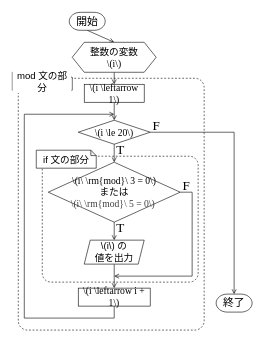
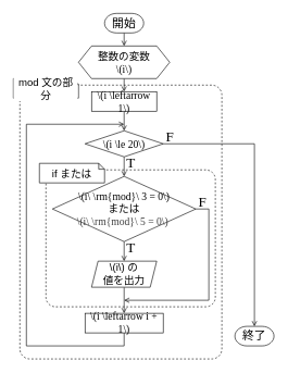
- <mxCell id="5" value="開始" style="strokeWidth=1;html=1;shape=mxgraph.flowchart.terminator;whiteSpace=wrap;fontFamily=Lucida Console;fontSize=18;" parent="1" vertex="1"><mxGeometry x="115" y="20" width="60" height="30" as="geometry" /></mxCell>
+ <mxCell id="5" value="開始" style="strokeWidth=1;html=1;shape=mxgraph.flowchart.terminator;whiteSpace=wrap;fontFamily=Lucida Console;fontSize=18;" parent="1" vertex="1"><mxGeometry x="160" y="20" width="60" height="30" as="geometry" /></mxCell>
- <mxCell id="18" value="if 文の部分" style="shape=note;whiteSpace=wrap;html=1;backgroundOutline=1;darkOpacity=0.05;fontFamily=Helvetica;fontSize=16;fontColor=default;labelBackgroundColor=default;size=9;" vertex="1" parent="1"><mxGeometry x="60" y="250" width="100" height="30" as="geometry" /></mxCell>
+ <mxCell id="18" value="if または" style="shape=note;whiteSpace=wrap;html=1;backgroundOutline=1;darkOpacity=0.05;fontFamily=Helvetica;fontSize=16;fontColor=default;labelBackgroundColor=default;size=9;" vertex="1" parent="1"><mxGeometry x="60" y="250" width="100" height="30" as="geometry" /></mxCell>
- <mxCell id="19" value="終了" style="strokeWidth=1;html=1;shape=mxgraph.flowchart.terminator;whiteSpace=wrap;fontFamily=Lucida Console;fontSize=18;" vertex="1" parent="1"><mxGeometry x="360" y="490" width="60" height="30" as="geometry" /></mxCell>
+ <mxCell id="19" value="終了" style="strokeWidth=1;html=1;shape=mxgraph.flowchart.terminator;whiteSpace=wrap;fontFamily=Lucida Console;fontSize=18;" vertex="1" parent="1"><mxGeometry x="360" y="500" width="60" height="30" as="geometry" /></mxCell>
